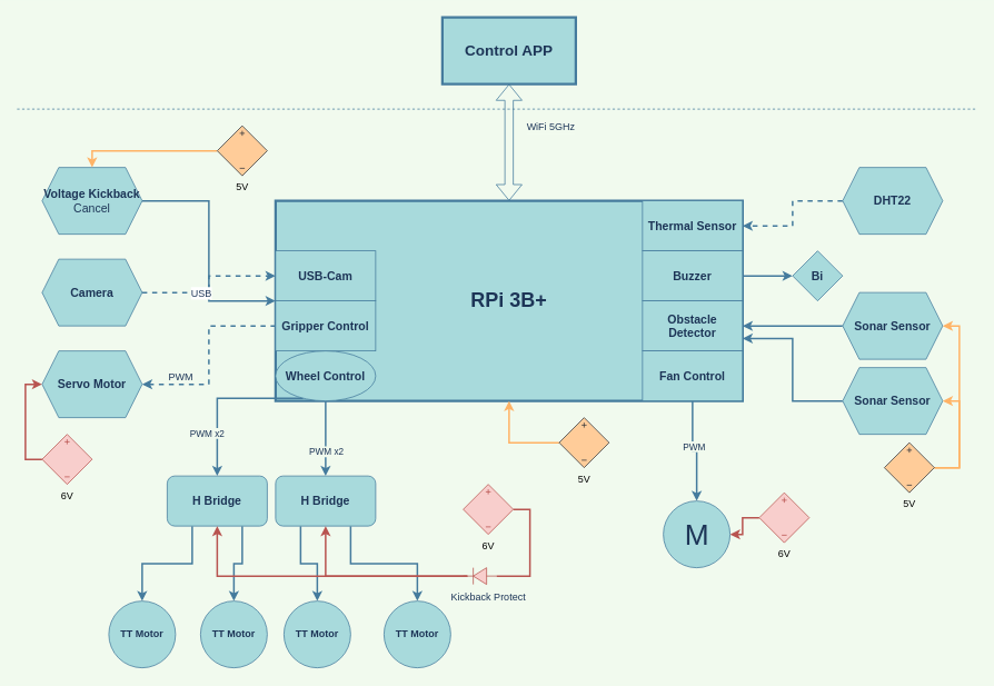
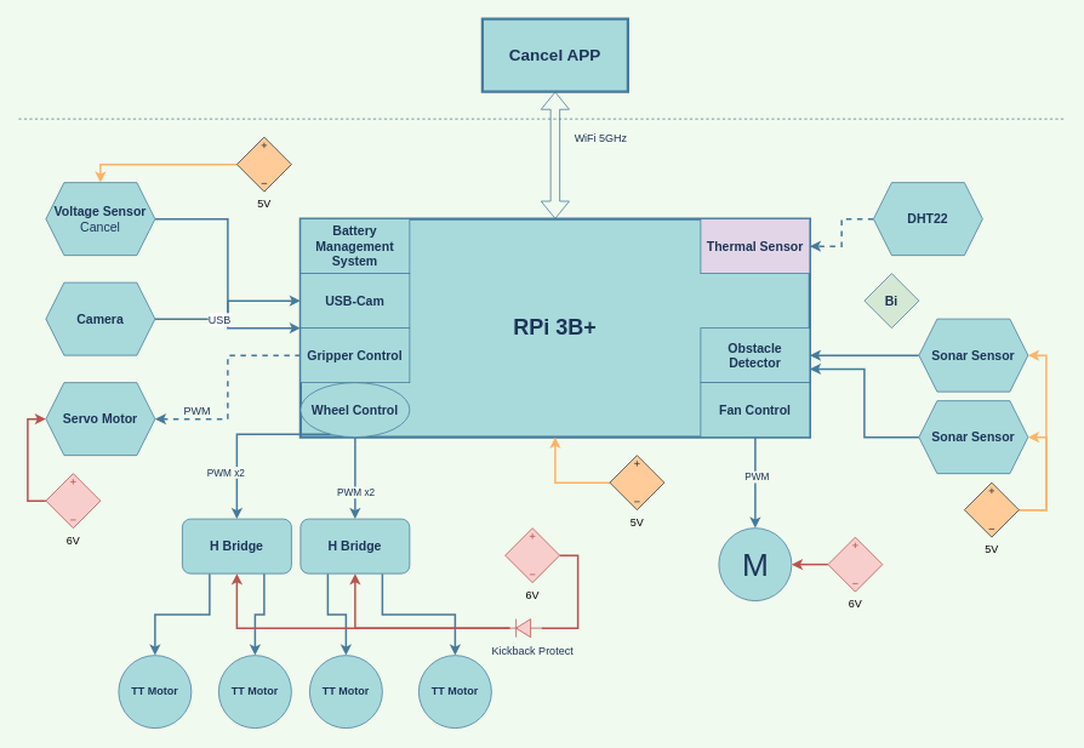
- <mxCell id="3" value="&lt;h2&gt;Control APP&lt;/h2&gt;" style="rounded=0;whiteSpace=wrap;html=1;strokeWidth=3;fillColor=#A8DADC;strokeColor=#457B9D;fontColor=#1D3557;" parent="1" vertex="1"><mxGeometry x="530" y="20" width="160" height="80" as="geometry" /></mxCell>
+ <mxCell id="3" value="&lt;h2&gt;Cancel APP&lt;/h2&gt;" style="rounded=0;whiteSpace=wrap;html=1;strokeWidth=3;fillColor=#A8DADC;strokeColor=#457B9D;fontColor=#1D3557;" parent="1" vertex="1"><mxGeometry x="530" y="20" width="160" height="80" as="geometry" /></mxCell>
- <mxCell id="24" value="&lt;h3&gt;Voltage Kickback&lt;br&gt;&lt;span style=&quot;font-weight: 400;&quot;&gt;Cancel&lt;/span&gt;&lt;/h3&gt;" style="shape=hexagon;perimeter=hexagonPerimeter2;whiteSpace=wrap;html=1;fixedSize=1;strokeWidth=1;fontSize=12;fillColor=#A8DADC;strokeColor=#457B9D;fontColor=#1D3557;" parent="1" vertex="1"><mxGeometry x="50" y="200" width="120" height="80" as="geometry" /></mxCell>
+ <mxCell id="24" value="&lt;h3&gt;Voltage Sensor&lt;br&gt;&lt;span style=&quot;font-weight: 400;&quot;&gt;Cancel&lt;/span&gt;&lt;/h3&gt;" style="shape=hexagon;perimeter=hexagonPerimeter2;whiteSpace=wrap;html=1;fixedSize=1;strokeWidth=1;fontSize=12;fillColor=#A8DADC;strokeColor=#457B9D;fontColor=#1D3557;" parent="1" vertex="1"><mxGeometry x="50" y="200" width="120" height="80" as="geometry" /></mxCell>
- <mxCell id="33" value="&lt;h3&gt;DHT22&lt;/h3&gt;" style="shape=hexagon;perimeter=hexagonPerimeter2;whiteSpace=wrap;html=1;fixedSize=1;strokeWidth=1;fontSize=12;fillColor=#A8DADC;strokeColor=#457B9D;fontColor=#1D3557;" parent="1" vertex="1"><mxGeometry x="1010" y="200" width="120" height="80" as="geometry" /></mxCell>
+ <mxCell id="33" value="&lt;h3&gt;DHT22&lt;/h3&gt;" style="shape=hexagon;perimeter=hexagonPerimeter2;whiteSpace=wrap;html=1;fixedSize=1;strokeWidth=1;fontSize=12;fillColor=#A8DADC;strokeColor=#457B9D;fontColor=#1D3557;" parent="1" vertex="1"><mxGeometry x="960" y="200" width="120" height="80" as="geometry" /></mxCell>
+ <mxCell id="14" value="&lt;h3&gt;Battery Management System&lt;/h3&gt;" style="rounded=0;whiteSpace=wrap;html=1;strokeWidth=1;fillColor=#A8DADC;strokeColor=#457B9D;fontColor=#1D3557;" parent="1" vertex="1"><mxGeometry x="330" y="240" width="120" height="60" as="geometry" /></mxCell>
- <mxCell id="15" value="&lt;h3&gt;Thermal Sensor&lt;/h3&gt;" style="rounded=0;whiteSpace=wrap;html=1;strokeWidth=1;fillColor=#A8DADC;strokeColor=#457B9D;fontColor=#1D3557;" parent="1" vertex="1"><mxGeometry x="770" y="240" width="120" height="60" as="geometry" /></mxCell>
+ <mxCell id="15" value="&lt;h3&gt;Thermal Sensor&lt;/h3&gt;" style="rounded=0;whiteSpace=wrap;html=1;strokeWidth=1;fillColor=#e1d5e7;strokeColor=#457B9D;fontColor=#1D3557;" parent="1" vertex="1"><mxGeometry x="770" y="240" width="120" height="60" as="geometry" /></mxCell>
- <mxCell id="25" style="edgeStyle=orthogonalEdgeStyle;rounded=0;orthogonalLoop=1;jettySize=auto;html=1;exitX=1;exitY=0.5;exitDx=0;exitDy=0;entryX=0;entryY=0.5;entryDx=0;entryDy=0;strokeWidth=2;fontSize=12;labelBackgroundColor=#F1FAEE;strokeColor=#457B9D;fontColor=#1D3557;dashed=1;" parent="1" source="27" target="13" edge="1"><mxGeometry relative="1" as="geometry" /></mxCell>
+ <mxCell id="25" style="edgeStyle=orthogonalEdgeStyle;rounded=0;orthogonalLoop=1;jettySize=auto;html=1;exitX=1;exitY=0.5;exitDx=0;exitDy=0;entryX=0;entryY=0.5;entryDx=0;entryDy=0;strokeWidth=2;fontSize=12;labelBackgroundColor=#F1FAEE;strokeColor=#457B9D;fontColor=#1D3557;" parent="1" source="27" target="13" edge="1"><mxGeometry relative="1" as="geometry" /></mxCell>
- <mxCell id="17" value="&lt;h3&gt;Buzzer&lt;/h3&gt;" style="rounded=0;whiteSpace=wrap;html=1;strokeWidth=1;fillColor=#A8DADC;strokeColor=#457B9D;fontColor=#1D3557;" parent="1" vertex="1"><mxGeometry x="770" y="300" width="120" height="60" as="geometry" /></mxCell>
- <mxCell id="16" style="edgeStyle=orthogonalEdgeStyle;rounded=0;orthogonalLoop=1;jettySize=auto;html=1;exitX=1;exitY=0.5;exitDx=0;exitDy=0;entryX=0;entryY=0.5;entryDx=0;entryDy=0;strokeWidth=2;fontSize=12;labelBackgroundColor=#F1FAEE;strokeColor=#457B9D;fontColor=#1D3557;" parent="1" source="17" target="34" edge="1"><mxGeometry relative="1" as="geometry" /></mxCell>
- <mxCell id="34" value="&lt;h3&gt;Bi&lt;/h3&gt;" style="rhombus;whiteSpace=wrap;html=1;strokeWidth=1;fontSize=12;fillColor=#A8DADC;strokeColor=#457B9D;fontColor=#1D3557;" parent="1" vertex="1"><mxGeometry x="950" y="300" width="60" height="60" as="geometry" /></mxCell>
+ <mxCell id="34" value="&lt;h3&gt;Bi&lt;/h3&gt;" style="rhombus;whiteSpace=wrap;html=1;strokeWidth=1;fontSize=12;fillColor=#d5e8d4;strokeColor=#457B9D;fontColor=#1D3557;" parent="1" vertex="1"><mxGeometry x="950" y="300" width="60" height="60" as="geometry" /></mxCell>
- <mxCell id="37" value="M" style="verticalLabelPosition=middle;shadow=0;dashed=0;align=center;html=1;verticalAlign=middle;strokeWidth=1;shape=ellipse;aspect=fixed;fontSize=35;fillColor=#A8DADC;strokeColor=#457B9D;fontColor=#1D3557;" parent="1" vertex="1"><mxGeometry x="795" y="600" width="80" height="80" as="geometry" /></mxCell>
+ <mxCell id="37" value="M" style="verticalLabelPosition=middle;shadow=0;dashed=0;align=center;html=1;verticalAlign=middle;strokeWidth=1;shape=ellipse;aspect=fixed;fontSize=35;fillColor=#A8DADC;strokeColor=#457B9D;fontColor=#1D3557;" parent="1" vertex="1"><mxGeometry x="790" y="580" width="80" height="80" as="geometry" /></mxCell>
